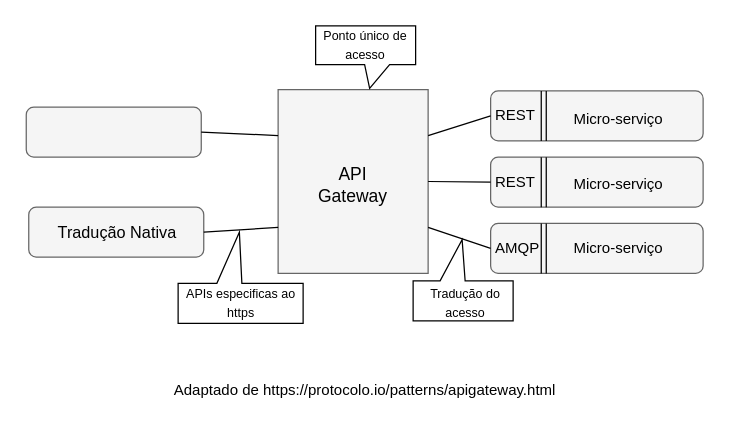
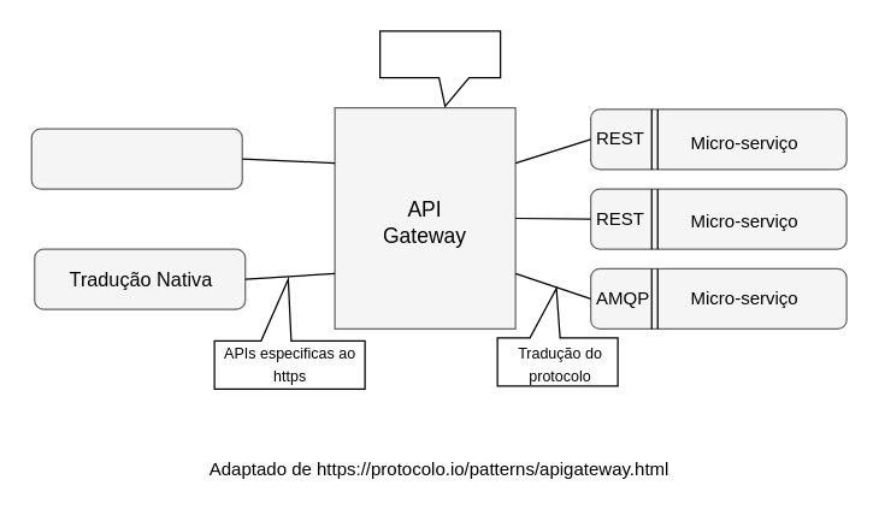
- <mxCell id="29" value="&lt;font style=&quot;font-size: 10px&quot;&gt;Ponto único de acesso&lt;/font&gt;" style="text;html=1;strokeColor=none;fillColor=none;align=center;verticalAlign=middle;whiteSpace=wrap;rounded=0;" parent="1" vertex="1"><mxGeometry x="257" y="25" width="70" height="20" as="geometry" /></mxCell>
- <mxCell id="25" value="&lt;font style=&quot;font-size: 10px&quot;&gt;Tradução do acesso&lt;/font&gt;" style="text;html=1;strokeColor=none;fillColor=none;align=center;verticalAlign=middle;whiteSpace=wrap;rounded=0;" parent="1" vertex="1"><mxGeometry x="337" y="230.5" width="70" height="20" as="geometry" /></mxCell>
+ <mxCell id="25" value="&lt;font style=&quot;font-size: 10px&quot;&gt;Tradução do protocolo&lt;/font&gt;" style="text;html=1;strokeColor=none;fillColor=none;align=center;verticalAlign=middle;whiteSpace=wrap;rounded=0;" parent="1" vertex="1"><mxGeometry x="337" y="230.5" width="70" height="20" as="geometry" /></mxCell>
